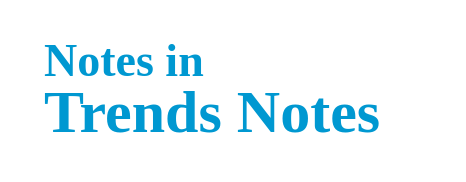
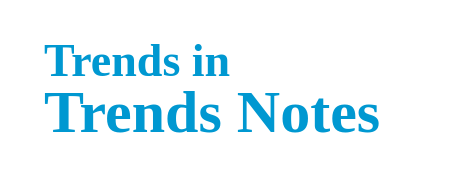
- <mxCell id="2" value="&lt;b&gt;&lt;font face=&quot;HarmonySC&quot; style=&quot;font-size: 23px;&quot;&gt;Notes in&lt;/font&gt;&lt;/b&gt;" style="text;html=1;strokeColor=none;fillColor=none;align=left;verticalAlign=middle;whiteSpace=wrap;rounded=0;fontColor=#0098D1;" parent="1" vertex="1"><mxGeometry x="20" y="20" width="114.29" height="20" as="geometry" /></mxCell>
+ <mxCell id="2" value="&lt;b&gt;&lt;font face=&quot;HarmonySC&quot; style=&quot;font-size: 23px;&quot;&gt;Trends in&lt;/font&gt;&lt;/b&gt;" style="text;html=1;strokeColor=none;fillColor=none;align=left;verticalAlign=middle;whiteSpace=wrap;rounded=0;fontColor=#0098D1;" parent="1" vertex="1"><mxGeometry x="20" y="20" width="114.29" height="20" as="geometry" /></mxCell>
